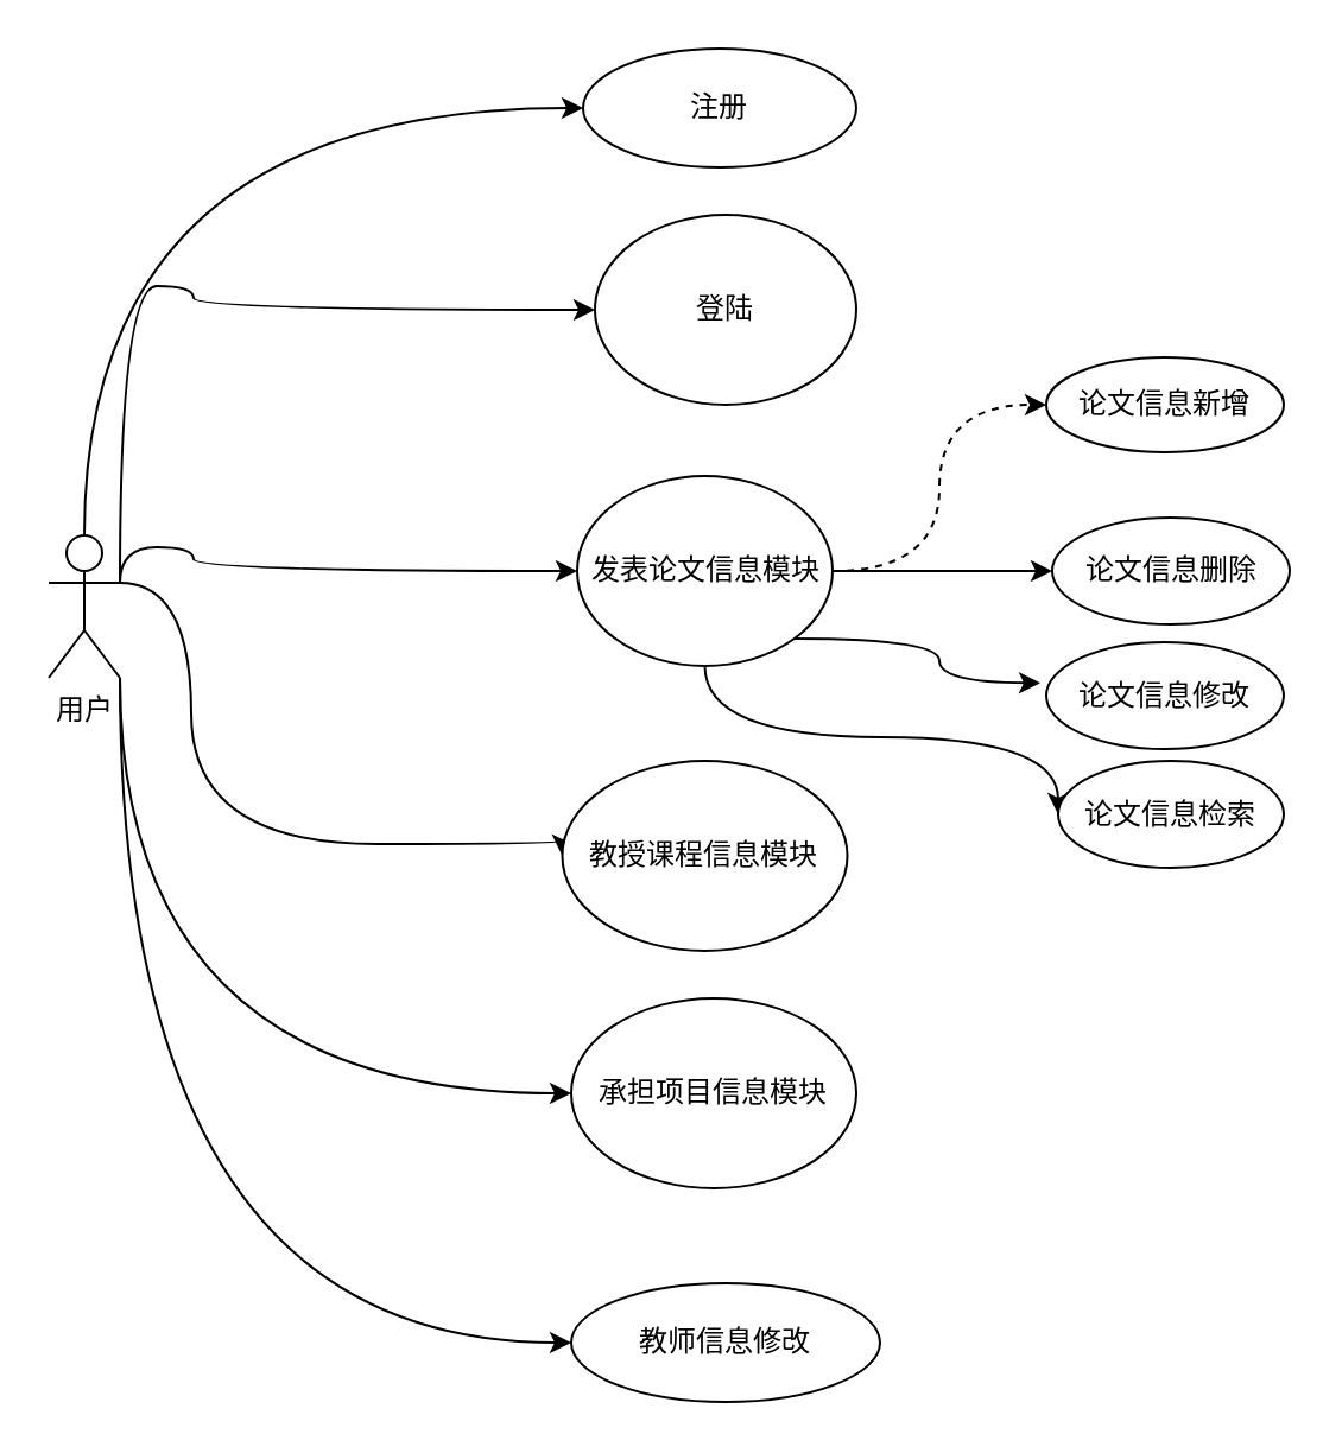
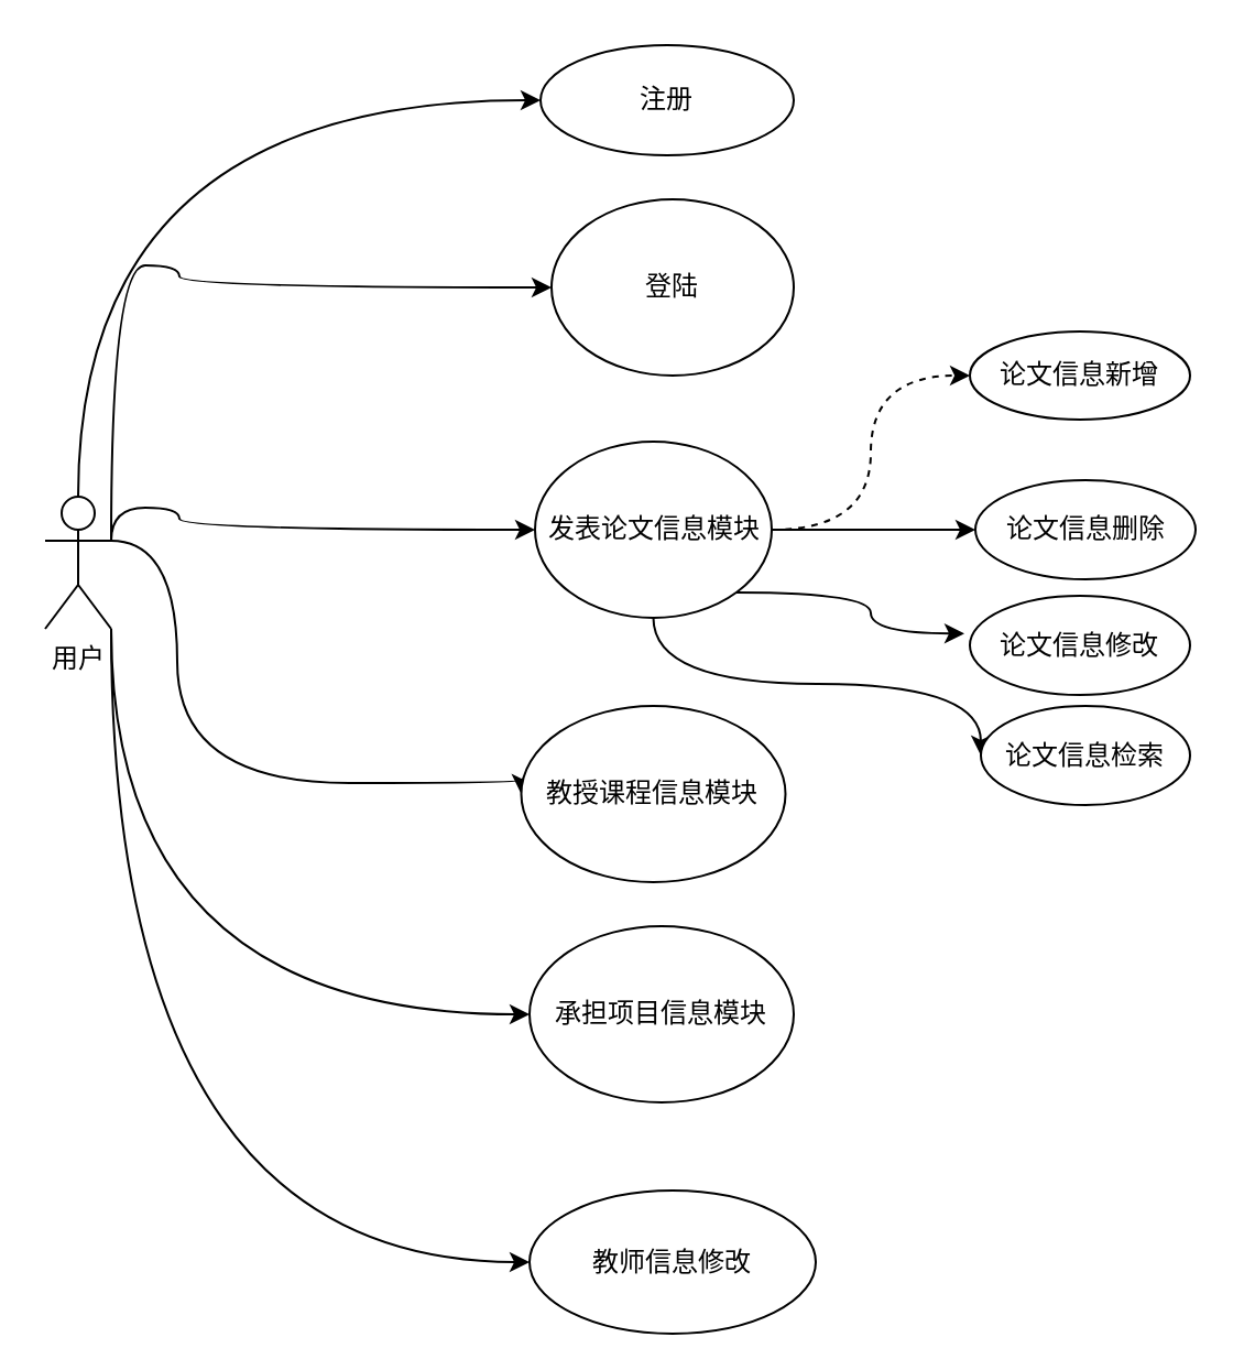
- <mxCell id="11" value="教师信息修改" style="ellipse;whiteSpace=wrap;html=1;" vertex="1" parent="1"><mxGeometry x="240" y="540" width="130" height="50" as="geometry" /></mxCell>
+ <mxCell id="11" value="教师信息修改" style="ellipse;whiteSpace=wrap;html=1;" vertex="1" parent="1"><mxGeometry x="240" y="540" width="130" height="65" as="geometry" /></mxCell>
